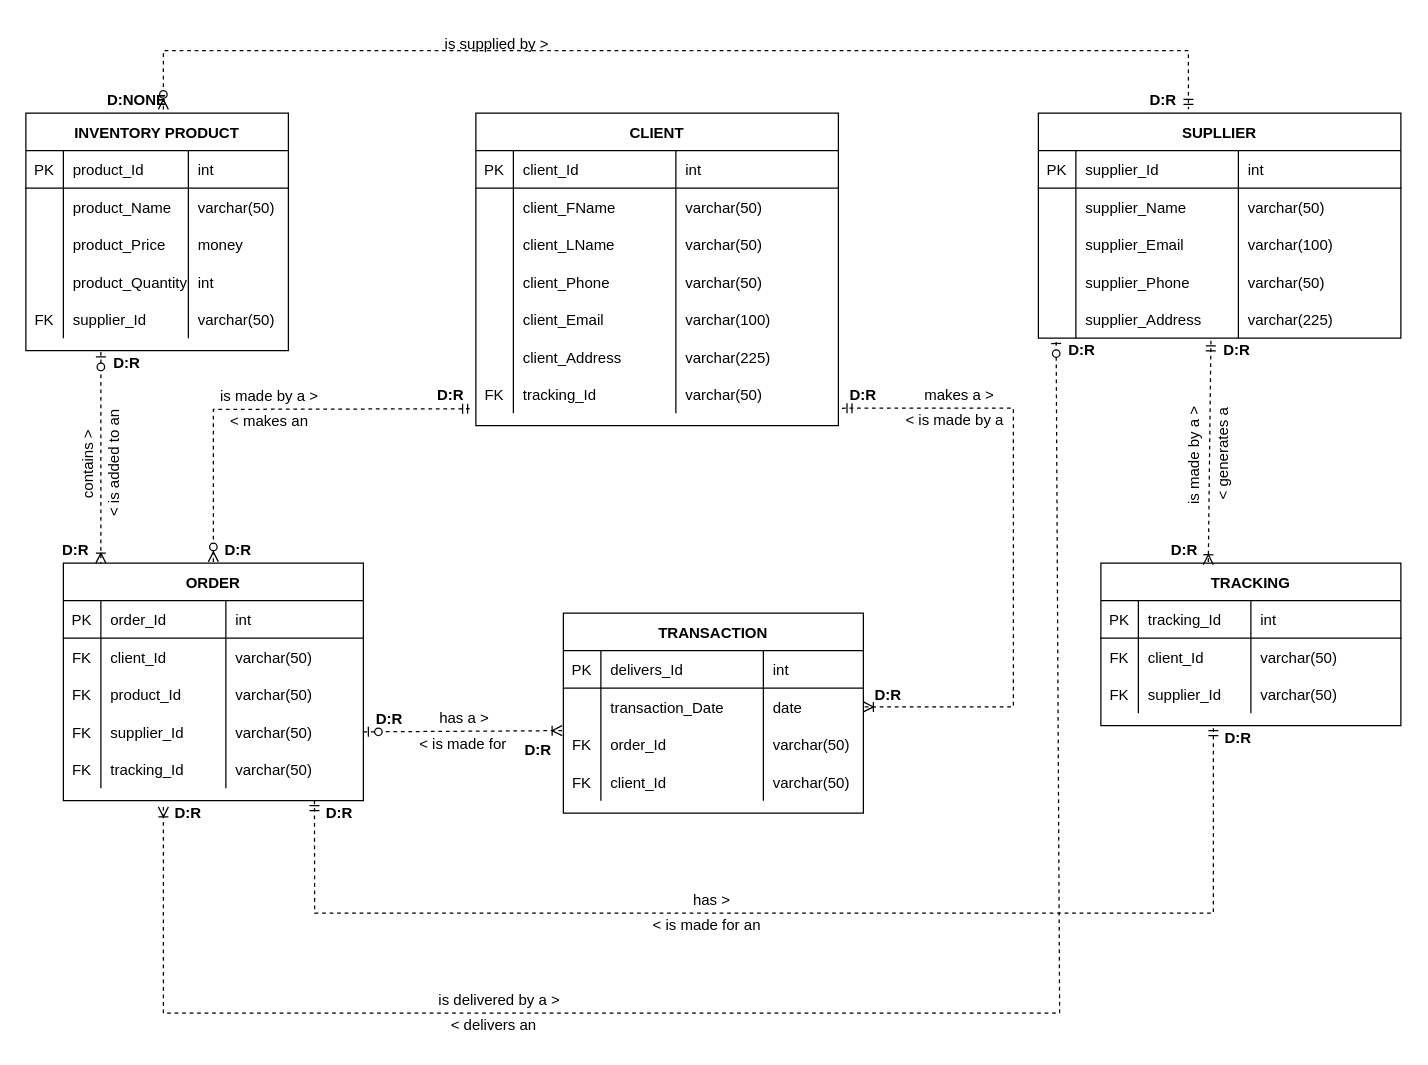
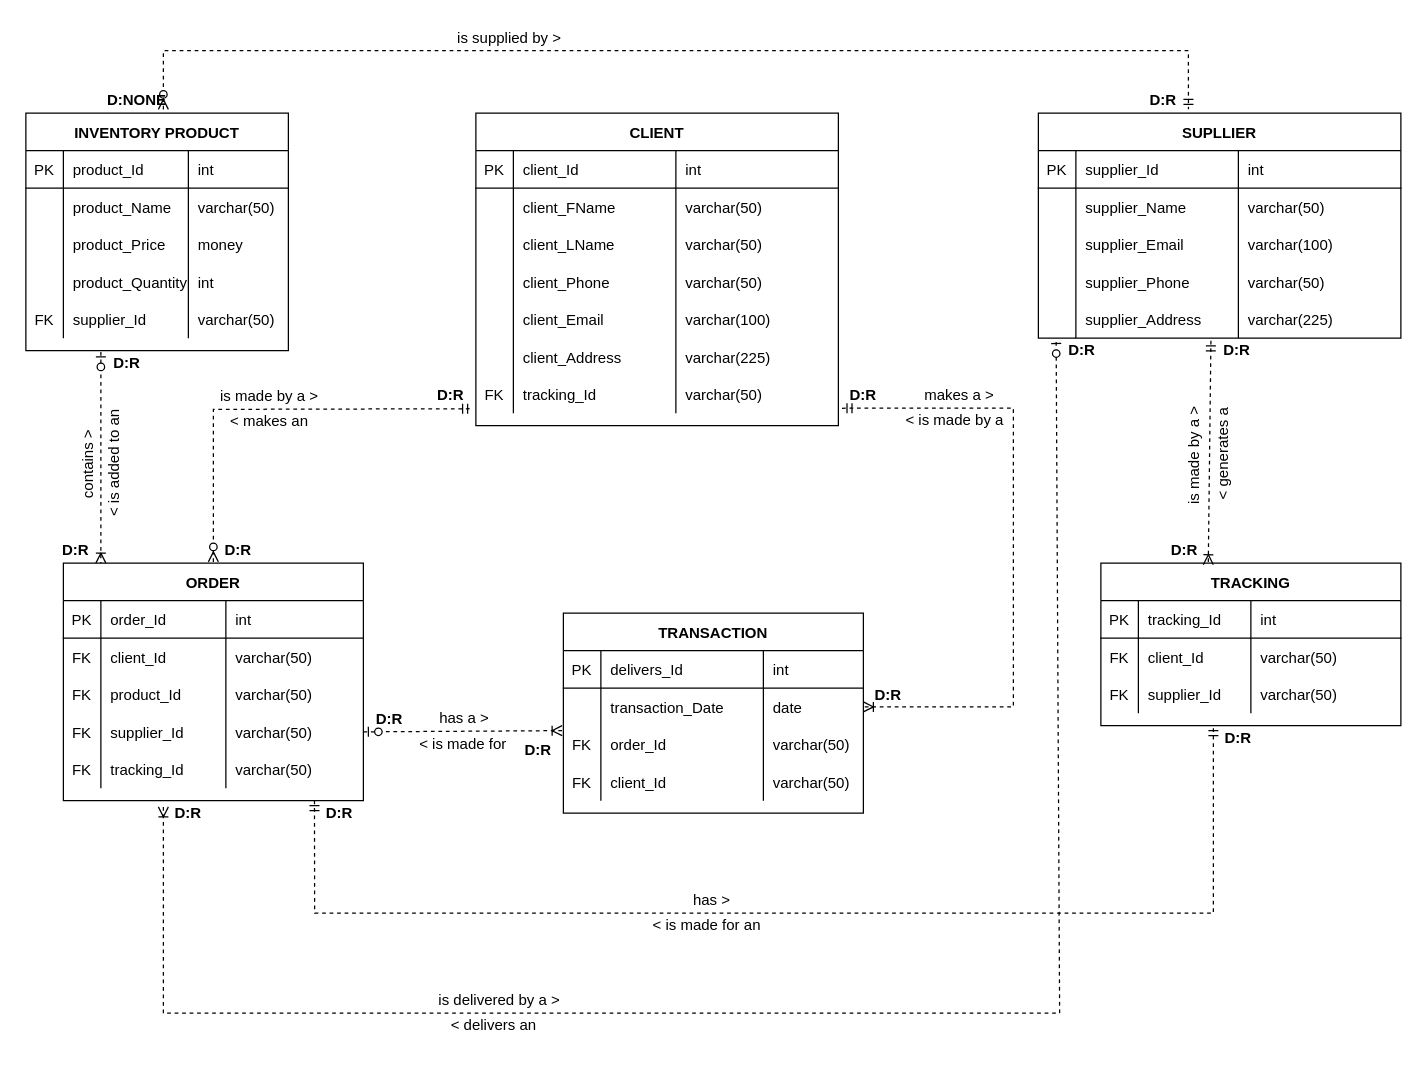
- <mxCell id="101" value="is supplied by &amp;gt;" style="text;html=1;strokeColor=none;fillColor=none;align=center;verticalAlign=middle;whiteSpace=wrap;rounded=0;" vertex="1" parent="1"><mxGeometry x="342" y="25" width="110" height="20" as="geometry" /></mxCell>
+ <mxCell id="101" value="is supplied by &amp;gt;" style="text;html=1;strokeColor=none;fillColor=none;align=center;verticalAlign=middle;whiteSpace=wrap;rounded=0;" vertex="1" parent="1"><mxGeometry x="352" y="20" width="110" height="20" as="geometry" /></mxCell>
